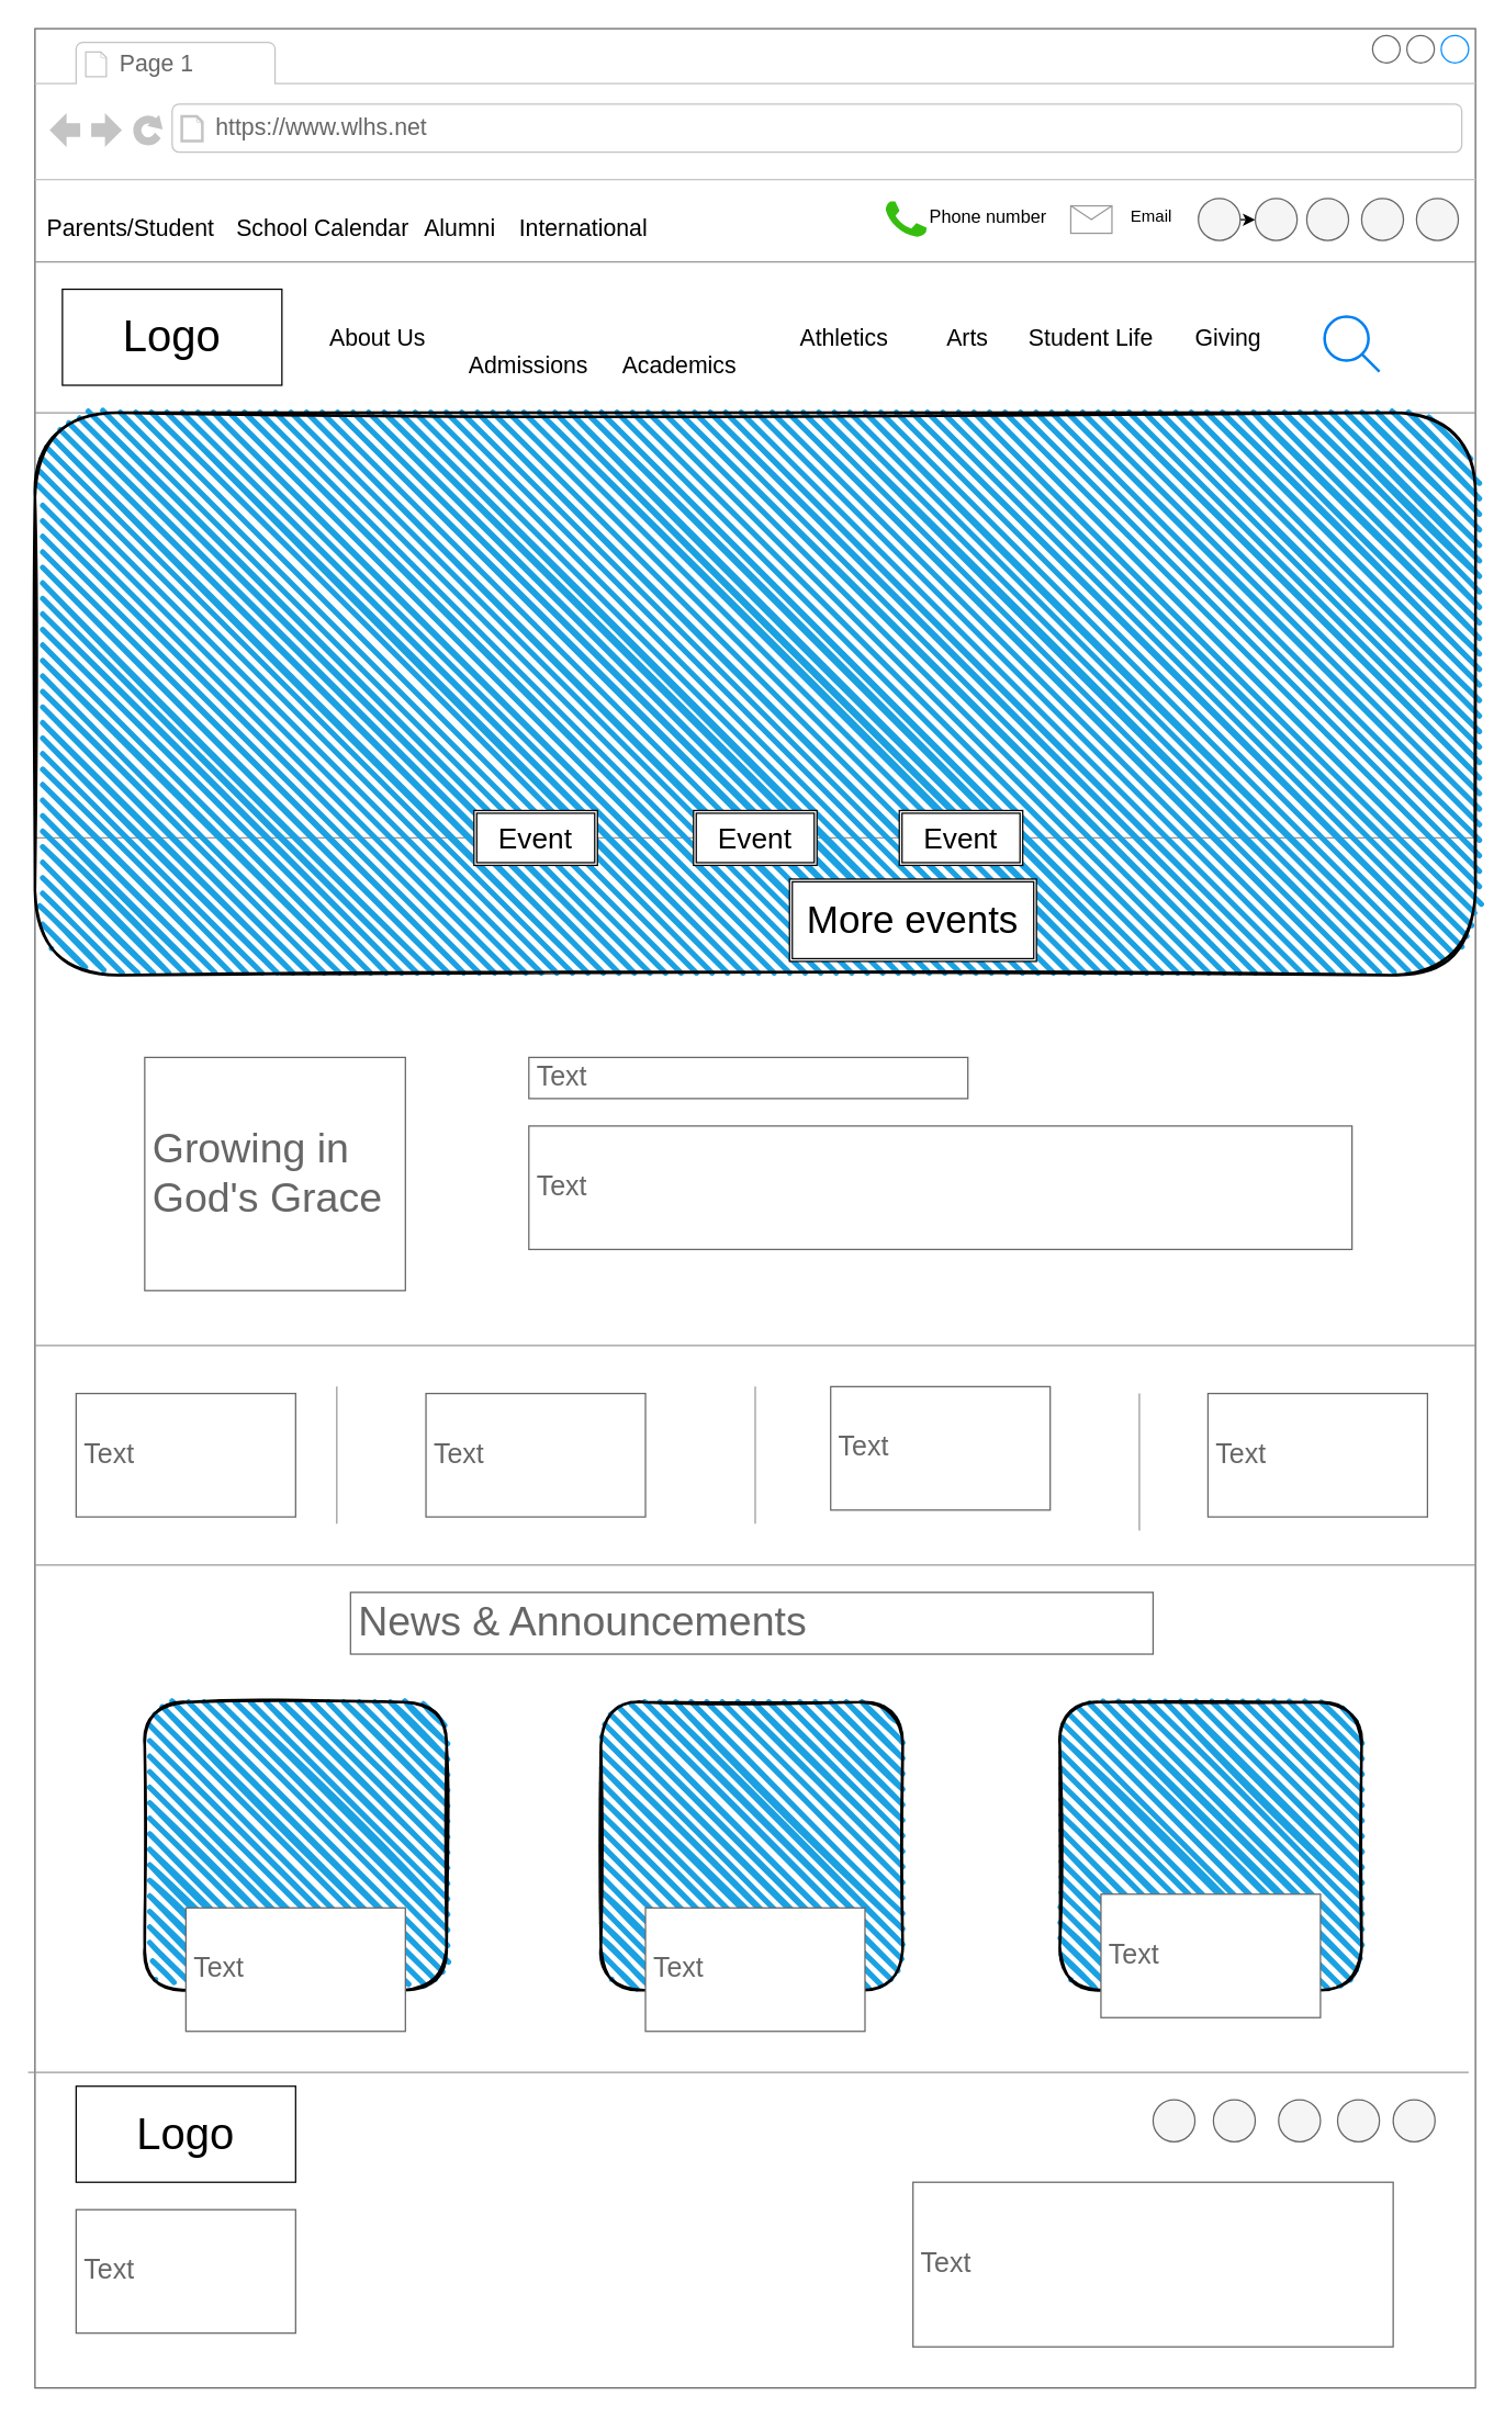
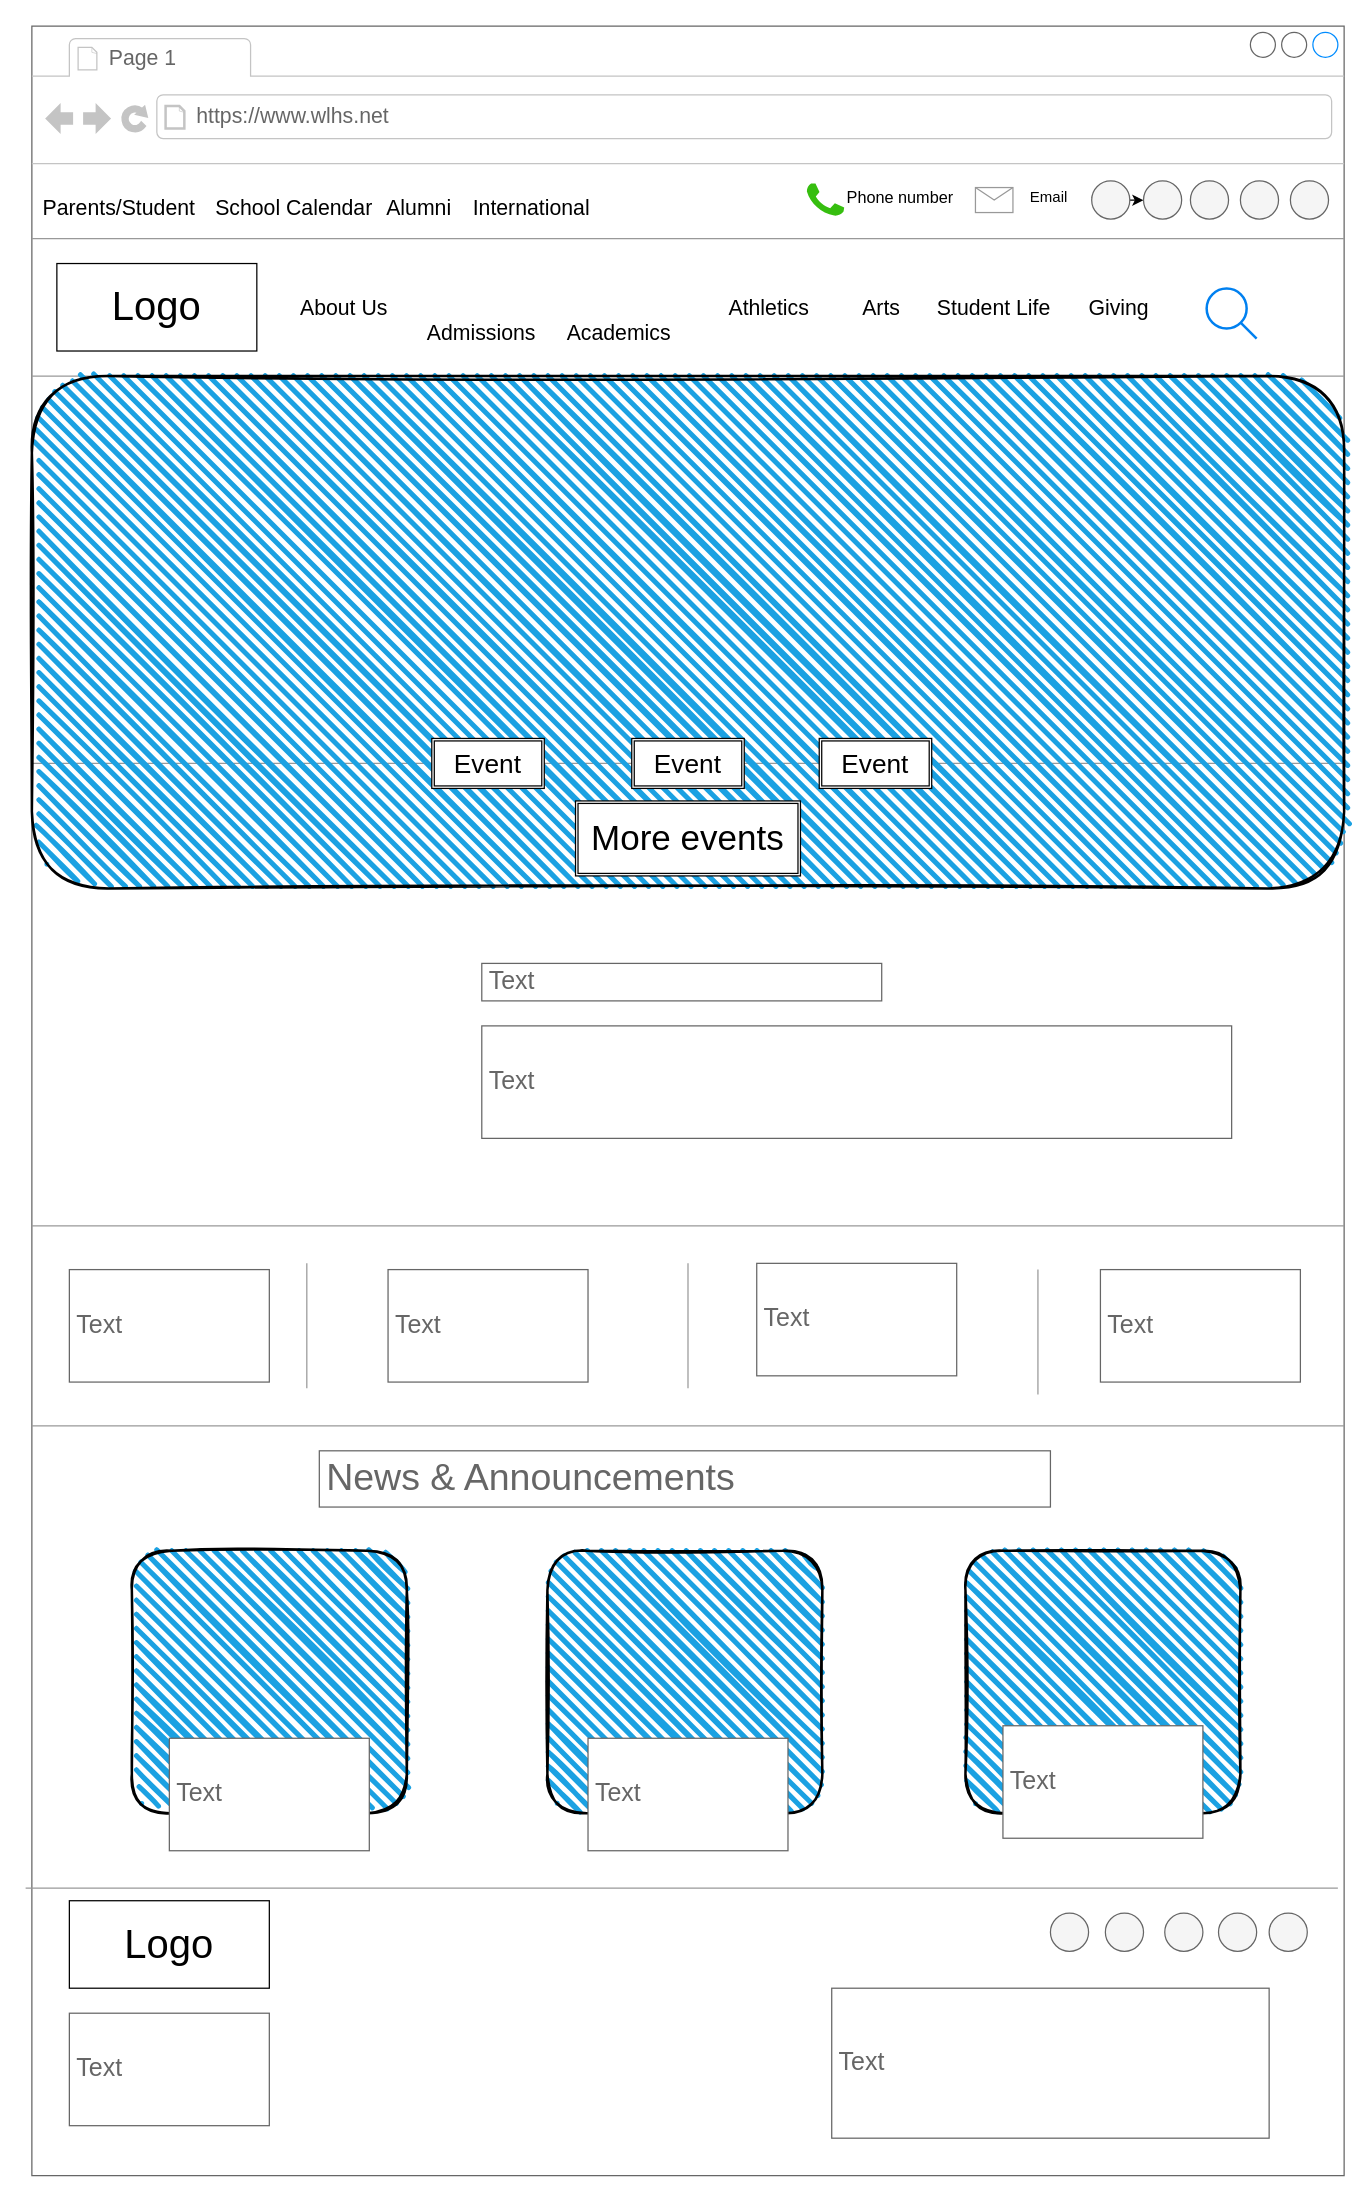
- <mxCell id="35" value="&lt;font style=&quot;font-size: 28px;&quot;&gt;More events&lt;/font&gt;" style="shape=ext;double=1;rounded=0;whiteSpace=wrap;html=1;" vertex="1" parent="2"><mxGeometry x="550" y="620" width="180" height="60" as="geometry" /></mxCell>
+ <mxCell id="35" value="&lt;font style=&quot;font-size: 28px;&quot;&gt;More events&lt;/font&gt;" style="shape=ext;double=1;rounded=0;whiteSpace=wrap;html=1;" vertex="1" parent="2"><mxGeometry x="435" y="620" width="180" height="60" as="geometry" /></mxCell>
- <mxCell id="38" value="&lt;font style=&quot;font-size: 30px;&quot;&gt;Growing in God's Grace&lt;/font&gt;" style="strokeWidth=1;shadow=0;dashed=0;align=center;html=1;shape=mxgraph.mockup.text.textBox;fontColor=#666666;align=left;fontSize=17;spacingLeft=4;spacingTop=-3;whiteSpace=wrap;strokeColor=#666666;mainText=" vertex="1" parent="2"><mxGeometry x="80" y="750" width="190" height="170" as="geometry" /></mxCell>
